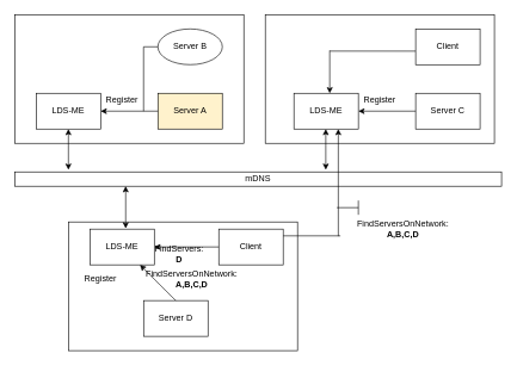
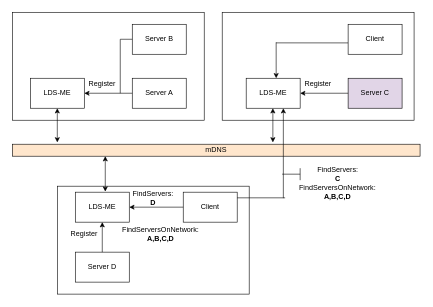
- <mxCell id="6" value="Server B" style="ellipse;whiteSpace=wrap;html=1;" vertex="1" parent="1"><mxGeometry x="220" y="40" width="90" height="50" as="geometry" /></mxCell>
+ <mxCell id="6" value="Server B" style="rounded=0;whiteSpace=wrap;html=1;" vertex="1" parent="1"><mxGeometry x="220" y="40" width="90" height="50" as="geometry" /></mxCell>
- <mxCell id="7" value="Server A" style="rounded=0;whiteSpace=wrap;html=1;fillColor=#fff2cc;" vertex="1" parent="1"><mxGeometry x="220" y="130" width="90" height="50" as="geometry" /></mxCell>
+ <mxCell id="7" value="Server A" style="rounded=0;whiteSpace=wrap;html=1;" vertex="1" parent="1"><mxGeometry x="220" y="130" width="90" height="50" as="geometry" /></mxCell>
- <mxCell id="10" value="Server C" style="rounded=0;whiteSpace=wrap;html=1;" vertex="1" parent="1"><mxGeometry x="580" y="130" width="90" height="50" as="geometry" /></mxCell>
+ <mxCell id="10" value="Server C" style="rounded=0;whiteSpace=wrap;html=1;fillColor=#e1d5e7;" vertex="1" parent="1"><mxGeometry x="580" y="130" width="90" height="50" as="geometry" /></mxCell>
- <mxCell id="14" value="mDNS" style="rounded=0;whiteSpace=wrap;html=1;" vertex="1" parent="1"><mxGeometry x="20" y="240" width="680" height="20" as="geometry" /></mxCell>
+ <mxCell id="14" value="mDNS" style="rounded=0;whiteSpace=wrap;html=1;fillColor=#ffe6cc;" vertex="1" parent="1"><mxGeometry x="20" y="240" width="680" height="20" as="geometry" /></mxCell>
+ <mxCell id="35" value="FindServers: &lt;b&gt;C&lt;/b&gt;" style="text;html=1;strokeColor=none;fillColor=none;align=center;verticalAlign=middle;whiteSpace=wrap;rounded=0;" vertex="1" parent="1"><mxGeometry x="537.5" y="280" width="50" height="20" as="geometry" /></mxCell>
- <mxCell id="31" value="FindServers: &lt;b&gt;D&lt;/b&gt;" style="text;html=1;strokeColor=none;fillColor=none;align=center;verticalAlign=middle;whiteSpace=wrap;rounded=0;" vertex="1" parent="1"><mxGeometry x="225" y="345" width="50" height="20" as="geometry" /></mxCell>
+ <mxCell id="31" value="FindServers: &lt;b&gt;D&lt;/b&gt;" style="text;html=1;strokeColor=none;fillColor=none;align=center;verticalAlign=middle;whiteSpace=wrap;rounded=0;" vertex="1" parent="1"><mxGeometry x="230" y="320" width="50" height="20" as="geometry" /></mxCell>
- <mxCell id="12" value="Server D" style="rounded=0;whiteSpace=wrap;html=1;" vertex="1" parent="1"><mxGeometry x="200" y="420" width="90" height="50" as="geometry" /></mxCell>
+ <mxCell id="12" value="Server D" style="rounded=0;whiteSpace=wrap;html=1;" vertex="1" parent="1"><mxGeometry x="125" y="420" width="90" height="50" as="geometry" /></mxCell>
